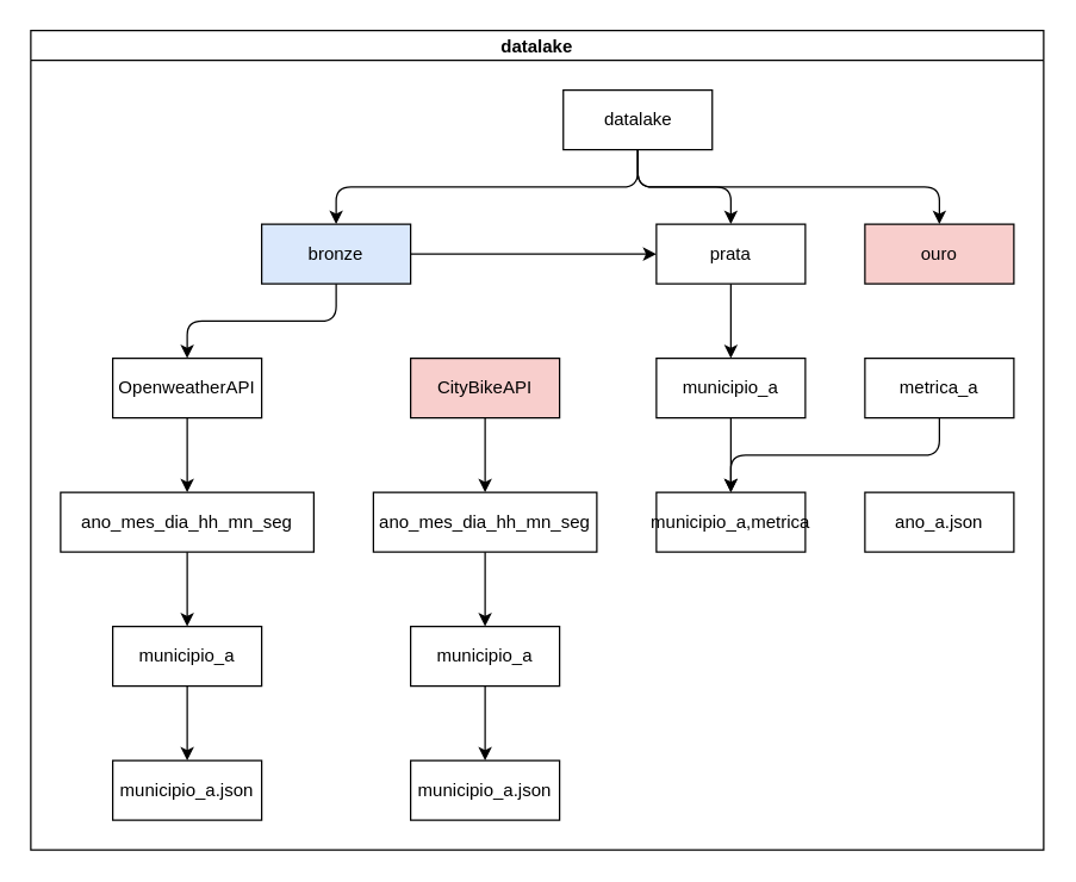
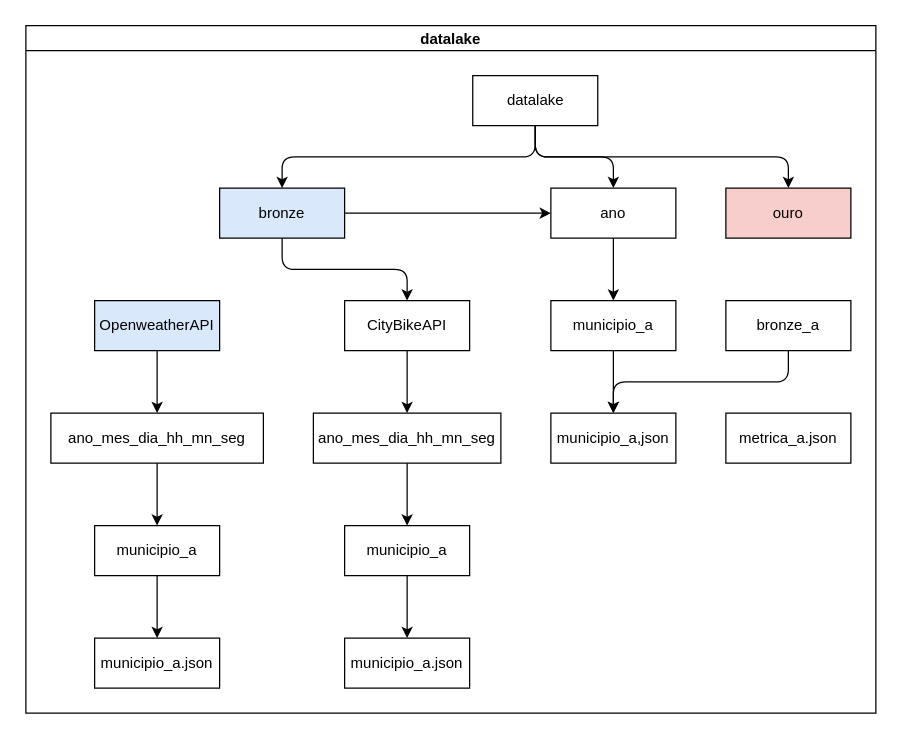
- <mxCell id="6" value="prata" style="whiteSpace=wrap;html=1;" parent="2" vertex="1"><mxGeometry x="420" y="130" width="100" height="40" as="geometry" /></mxCell>
+ <mxCell id="6" value="ano" style="whiteSpace=wrap;html=1;" parent="2" vertex="1"><mxGeometry x="420" y="130" width="100" height="40" as="geometry" /></mxCell>
- <mxCell id="12" value="" style="edgeStyle=elbowEdgeStyle;elbow=vertical;html=1;rounded=1;curved=0;sourcePerimeterSpacing=0;targetPerimeterSpacing=0;startSize=6;endSize=6;" parent="2" source="4" target="11" edge="1"><mxGeometry relative="1" as="geometry"><mxPoint x="-5834.192" y="210" as="sourcePoint" /></mxGeometry></mxCell>
+ <mxCell id="12" value="" style="edgeStyle=elbowEdgeStyle;elbow=vertical;html=1;rounded=1;curved=0;sourcePerimeterSpacing=0;targetPerimeterSpacing=0;startSize=6;endSize=6;" parent="2" source="4" target="13" edge="1"><mxGeometry relative="1" as="geometry"><mxPoint x="-5834.192" y="210" as="sourcePoint" /></mxGeometry></mxCell>
- <mxCell id="11" value="OpenweatherAPI" style="whiteSpace=wrap;html=1;" parent="2" vertex="1"><mxGeometry x="55" y="220" width="100" height="40" as="geometry" /></mxCell>
+ <mxCell id="11" value="OpenweatherAPI" style="whiteSpace=wrap;html=1;fillColor=#dae8fc;" parent="2" vertex="1"><mxGeometry x="55" y="220" width="100" height="40" as="geometry" /></mxCell>
- <mxCell id="13" value="CityBikeAPI" style="whiteSpace=wrap;html=1;fillColor=#f8cecc;" parent="2" vertex="1"><mxGeometry x="255" y="220" width="100" height="40" as="geometry" /></mxCell>
+ <mxCell id="13" value="CityBikeAPI" style="whiteSpace=wrap;html=1;" parent="2" vertex="1"><mxGeometry x="255" y="220" width="100" height="40" as="geometry" /></mxCell>
- <mxCell id="30" value="metrica_a" style="whiteSpace=wrap;html=1;" parent="2" vertex="1"><mxGeometry x="560" y="220" width="100" height="40" as="geometry" /></mxCell>
+ <mxCell id="30" value="bronze_a" style="whiteSpace=wrap;html=1;" parent="2" vertex="1"><mxGeometry x="560" y="220" width="100" height="40" as="geometry" /></mxCell>
- <mxCell id="29" value="municipio_a,metrica" style="whiteSpace=wrap;html=1;" parent="2" vertex="1"><mxGeometry x="420" y="310" width="100" height="40" as="geometry" /></mxCell>
+ <mxCell id="29" value="municipio_a,json" style="whiteSpace=wrap;html=1;" parent="2" vertex="1"><mxGeometry x="420" y="310" width="100" height="40" as="geometry" /></mxCell>
- <mxCell id="32" value="ano_a.json" style="whiteSpace=wrap;html=1;" parent="2" vertex="1"><mxGeometry x="560" y="310" width="100" height="40" as="geometry" /></mxCell>
+ <mxCell id="32" value="metrica_a.json" style="whiteSpace=wrap;html=1;" parent="2" vertex="1"><mxGeometry x="560" y="310" width="100" height="40" as="geometry" /></mxCell>
